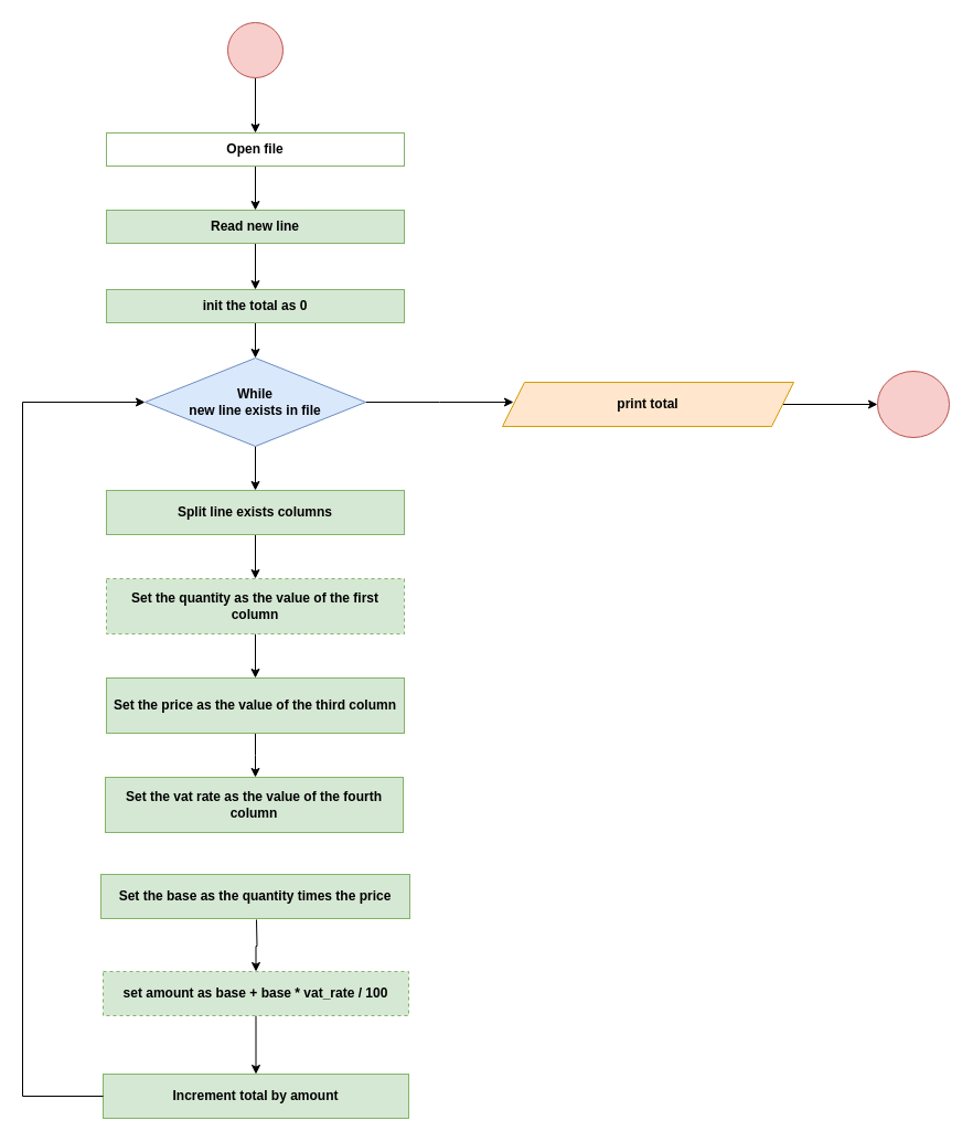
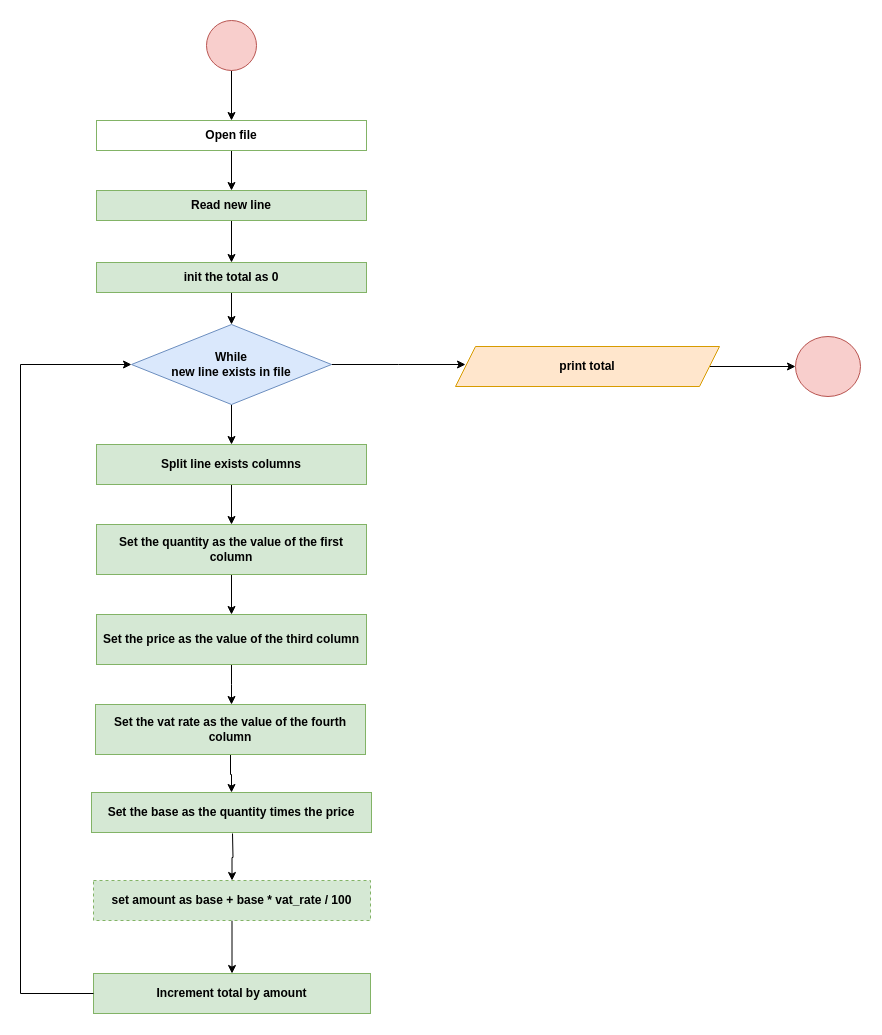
- <mxCell id="10" value="Set the quantity as the value of the first column" style="rounded=0;whiteSpace=wrap;html=1;fillColor=#d5e8d4;strokeColor=#82b366;fontStyle=1;dashed=1;" parent="1" vertex="1"><mxGeometry x="96" y="524" width="270" height="50" as="geometry" /></mxCell>
+ <mxCell id="10" value="Set the quantity as the value of the first column" style="rounded=0;whiteSpace=wrap;html=1;fillColor=#d5e8d4;strokeColor=#82b366;fontStyle=1" parent="1" vertex="1"><mxGeometry x="96" y="524" width="270" height="50" as="geometry" /></mxCell>
+ <mxCell id="26" value="" style="edgeStyle=orthogonalEdgeStyle;rounded=0;orthogonalLoop=1;jettySize=auto;html=1;" edge="1" parent="1" source="27" target="18"><mxGeometry relative="1" as="geometry" /></mxCell>
